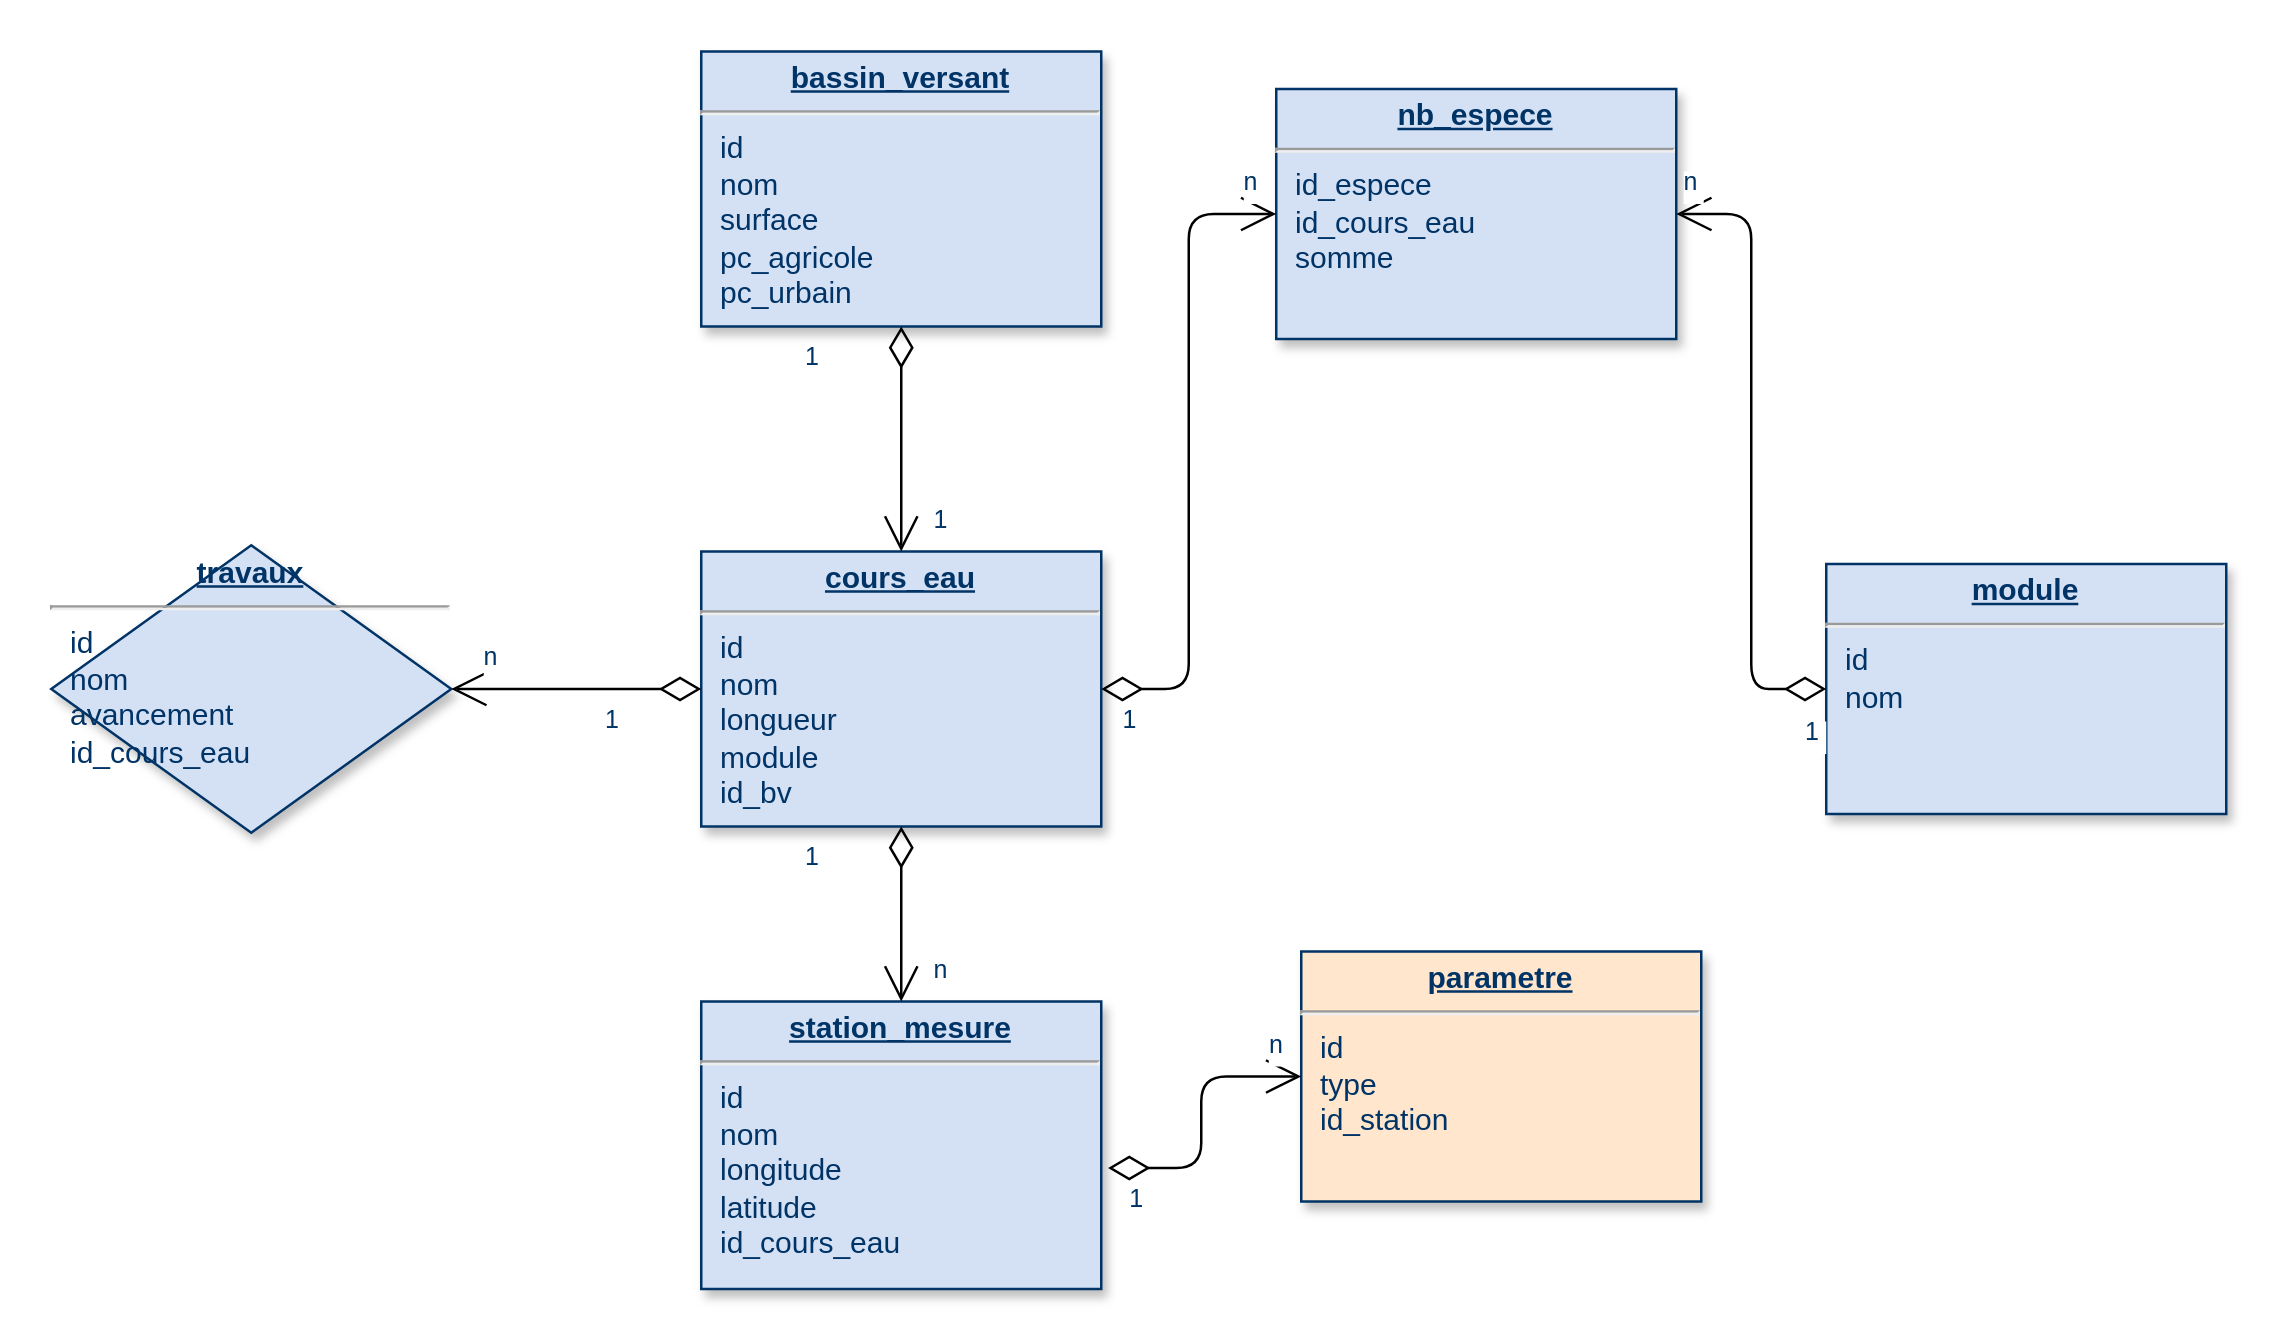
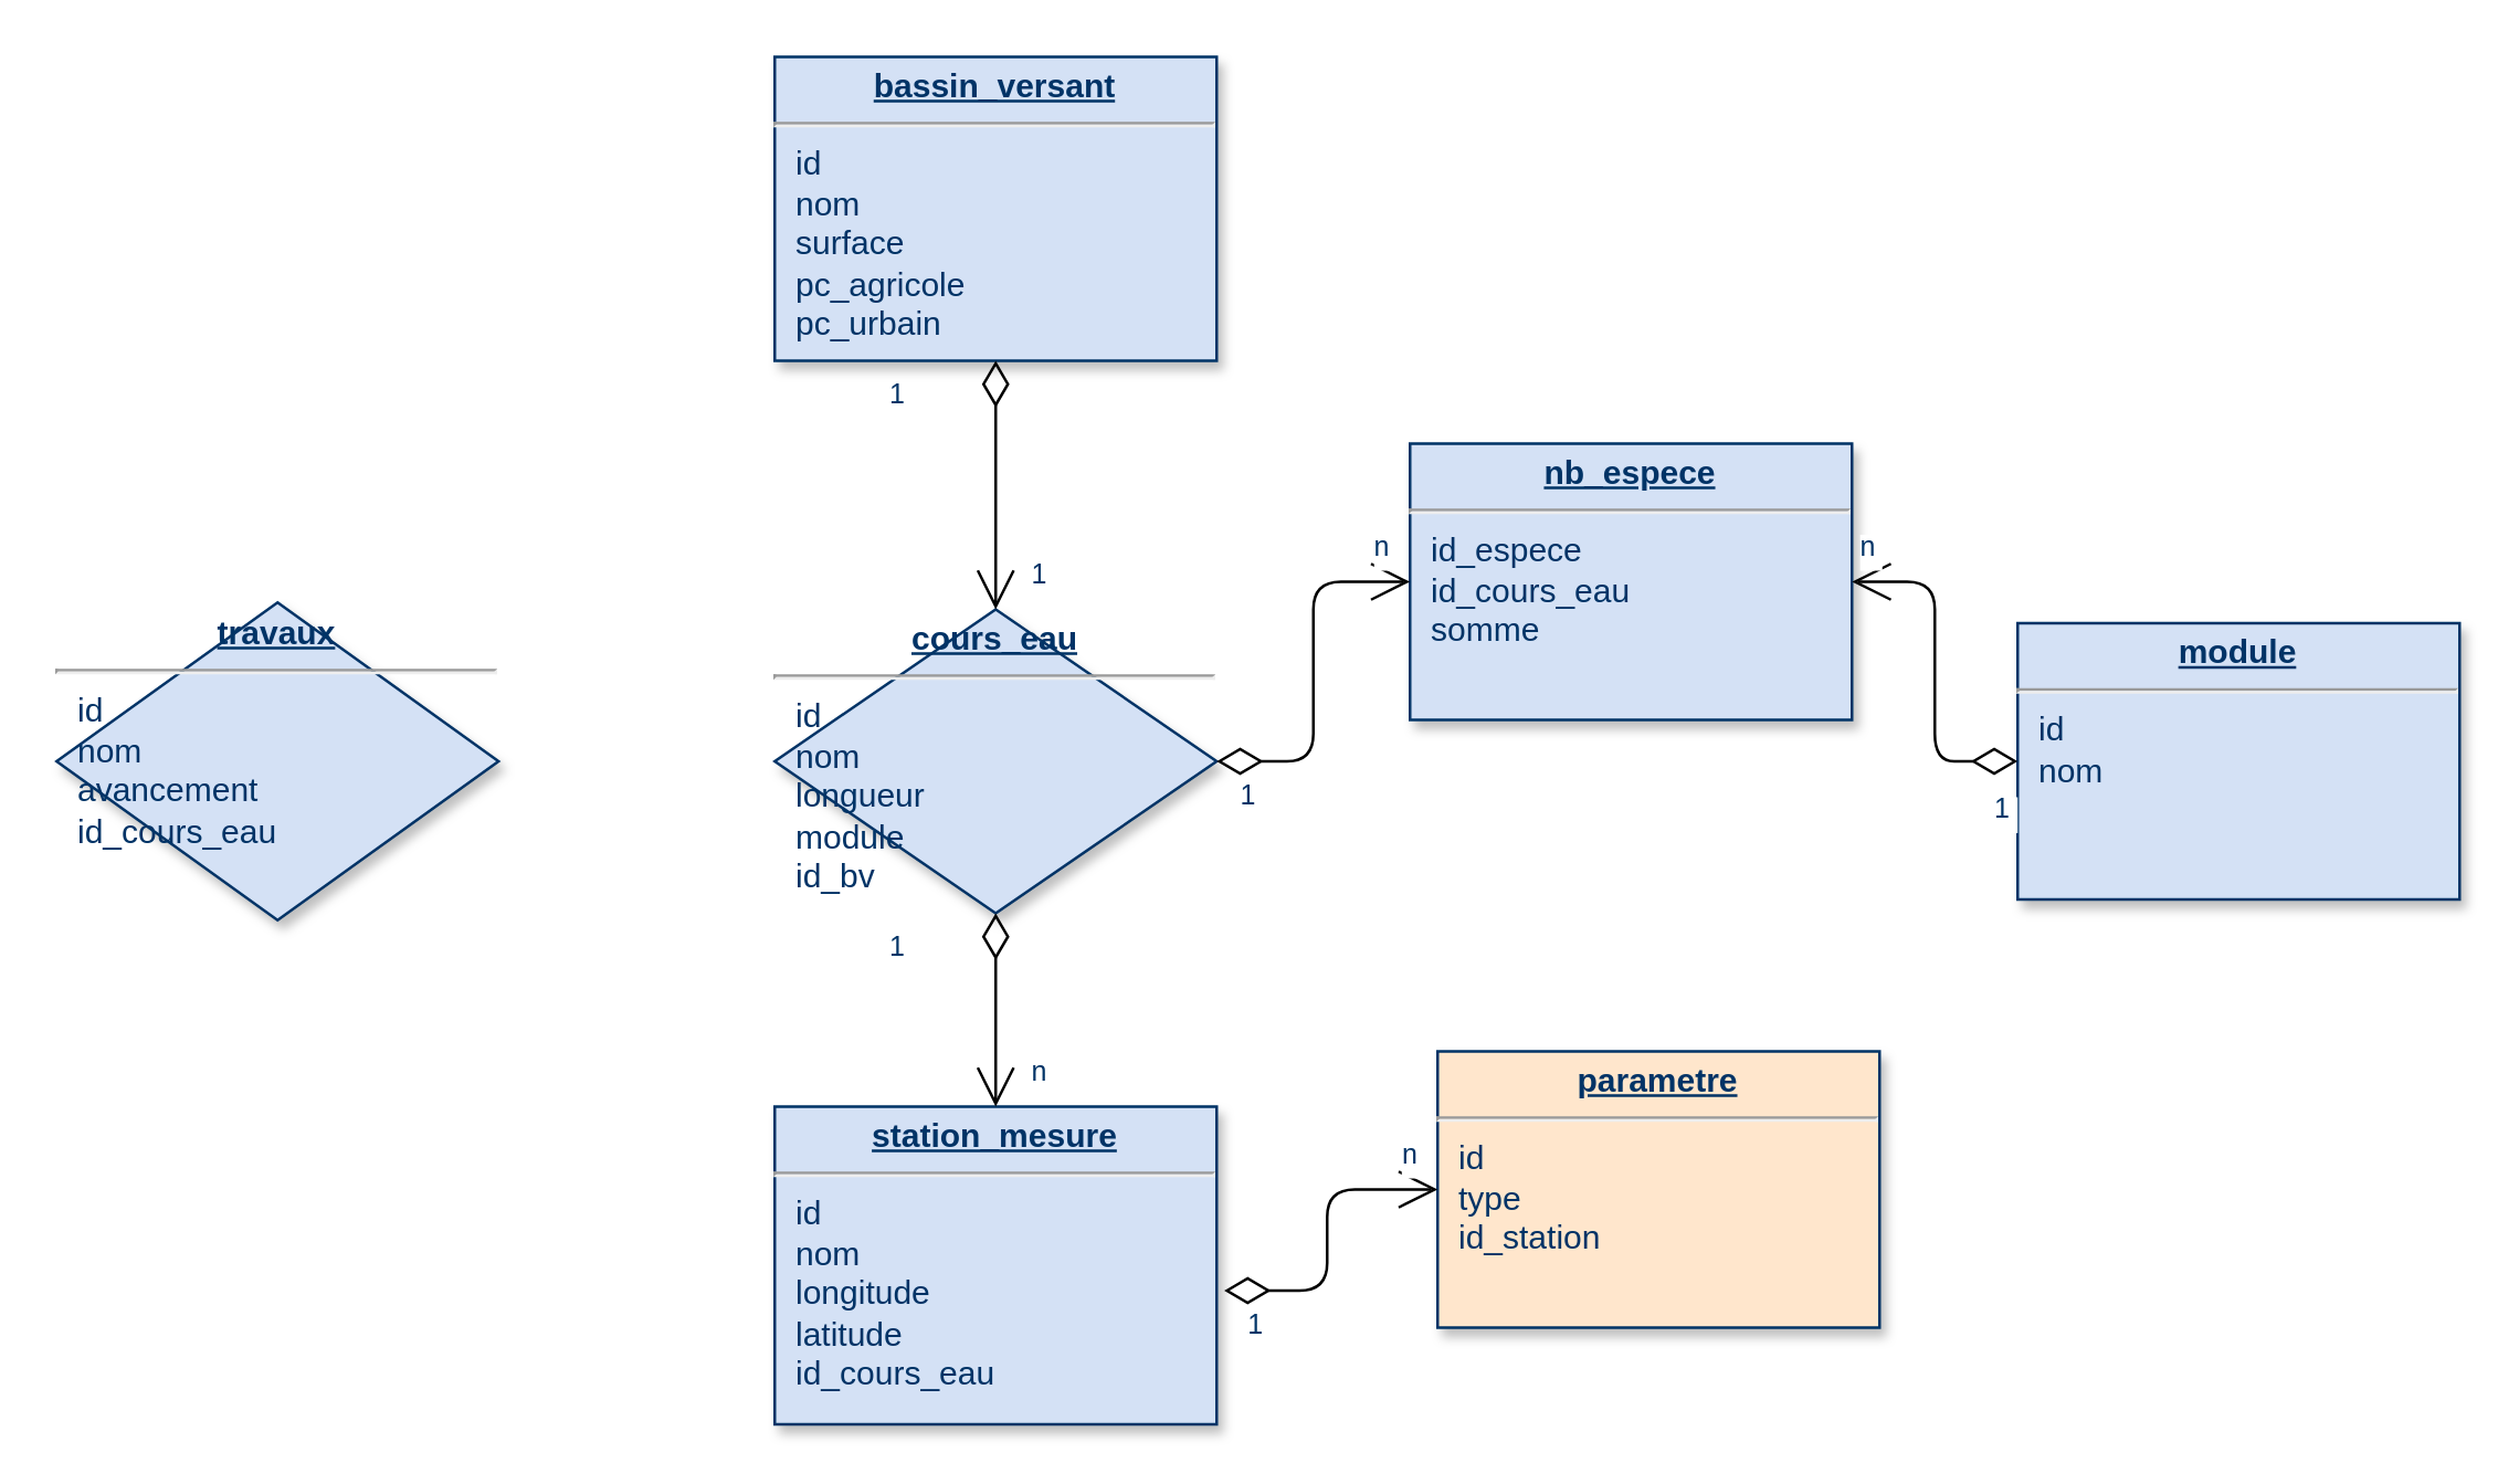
- <mxCell id="20" value="&lt;p style=&quot;margin: 0px; margin-top: 4px; text-align: center; text-decoration: underline;&quot;&gt;&lt;b&gt;nb_espece&lt;/b&gt;&lt;/p&gt;&lt;hr&gt;&lt;p style=&quot;margin: 0px; margin-left: 8px;&quot;&gt;&lt;span style=&quot;background-color: initial;&quot;&gt;id_espece&lt;/span&gt;&lt;br&gt;&lt;/p&gt;&lt;p style=&quot;margin: 0px; margin-left: 8px;&quot;&gt;id_cours_eau&lt;/p&gt;&lt;p style=&quot;margin: 0px; margin-left: 8px;&quot;&gt;somme&lt;/p&gt;" style="verticalAlign=top;align=left;overflow=fill;fontSize=12;fontFamily=Helvetica;html=1;strokeColor=#003366;shadow=1;fillColor=#D4E1F5;fontColor=#003366" vertex="1" parent="1"><mxGeometry x="510" y="35" width="160" height="100" as="geometry" /></mxCell>
+ <mxCell id="20" value="&lt;p style=&quot;margin: 0px; margin-top: 4px; text-align: center; text-decoration: underline;&quot;&gt;&lt;b&gt;nb_espece&lt;/b&gt;&lt;/p&gt;&lt;hr&gt;&lt;p style=&quot;margin: 0px; margin-left: 8px;&quot;&gt;&lt;span style=&quot;background-color: initial;&quot;&gt;id_espece&lt;/span&gt;&lt;br&gt;&lt;/p&gt;&lt;p style=&quot;margin: 0px; margin-left: 8px;&quot;&gt;id_cours_eau&lt;/p&gt;&lt;p style=&quot;margin: 0px; margin-left: 8px;&quot;&gt;somme&lt;/p&gt;" style="verticalAlign=top;align=left;overflow=fill;fontSize=12;fontFamily=Helvetica;html=1;strokeColor=#003366;shadow=1;fillColor=#D4E1F5;fontColor=#003366" vertex="1" parent="1"><mxGeometry x="510" y="160" width="160" height="100" as="geometry" /></mxCell>
- <mxCell id="17" value="" style="endArrow=open;endSize=12;startArrow=diamondThin;startSize=14;startFill=0;edgeStyle=orthogonalEdgeStyle;exitX=0;exitY=0.5;exitDx=0;exitDy=0;entryX=1;entryY=0.5;entryDx=0;entryDy=0;" edge="1" parent="1" source="2" target="12"><mxGeometry x="519.36" y="200" as="geometry"><mxPoint x="313" y="70" as="sourcePoint" /><mxPoint x="163" y="160" as="targetPoint" /></mxGeometry></mxCell>
- <mxCell id="18" value="1" style="resizable=0;align=left;verticalAlign=top;labelBackgroundColor=#ffffff;fontSize=10;strokeColor=#003366;shadow=1;fillColor=#D4E1F5;fontColor=#003366" connectable="0" vertex="1" parent="17"><mxGeometry x="-1" relative="1" as="geometry"><mxPoint x="-40" as="offset" /></mxGeometry></mxCell>
- <mxCell id="19" value="n" style="resizable=0;align=right;verticalAlign=top;labelBackgroundColor=#ffffff;fontSize=10;strokeColor=#003366;shadow=1;fillColor=#D4E1F5;fontColor=#003366" connectable="0" vertex="1" parent="17"><mxGeometry x="1" relative="1" as="geometry"><mxPoint x="20.0" y="-25.0" as="offset" /></mxGeometry></mxCell>
- <mxCell id="2" value="&lt;p style=&quot;margin: 0px; margin-top: 4px; text-align: center; text-decoration: underline;&quot;&gt;&lt;b&gt;cours_eau&lt;/b&gt;&lt;/p&gt;&lt;hr&gt;&lt;p style=&quot;margin: 0px 0px 0px 8px;&quot;&gt;id&lt;/p&gt;&lt;p style=&quot;margin: 0px 0px 0px 8px;&quot;&gt;nom&lt;/p&gt;&lt;p style=&quot;margin: 0px 0px 0px 8px;&quot;&gt;longueur&lt;/p&gt;&lt;p style=&quot;margin: 0px 0px 0px 8px;&quot;&gt;module&lt;/p&gt;&lt;p style=&quot;margin: 0px 0px 0px 8px;&quot;&gt;id_bv&lt;/p&gt;" style="verticalAlign=top;align=left;overflow=fill;fontSize=12;fontFamily=Helvetica;html=1;strokeColor=#003366;shadow=1;fillColor=#D4E1F5;fontColor=#003366" vertex="1" parent="1"><mxGeometry x="280" y="220" width="160" height="110" as="geometry" /></mxCell>
+ <mxCell id="2" value="&lt;p style=&quot;margin: 0px; margin-top: 4px; text-align: center; text-decoration: underline;&quot;&gt;&lt;b&gt;cours_eau&lt;/b&gt;&lt;/p&gt;&lt;hr&gt;&lt;p style=&quot;margin: 0px 0px 0px 8px;&quot;&gt;id&lt;/p&gt;&lt;p style=&quot;margin: 0px 0px 0px 8px;&quot;&gt;nom&lt;/p&gt;&lt;p style=&quot;margin: 0px 0px 0px 8px;&quot;&gt;longueur&lt;/p&gt;&lt;p style=&quot;margin: 0px 0px 0px 8px;&quot;&gt;module&lt;/p&gt;&lt;p style=&quot;margin: 0px 0px 0px 8px;&quot;&gt;id_bv&lt;/p&gt;" style="rhombus;verticalAlign=top;align=left;overflow=fill;fontSize=12;fontFamily=Helvetica;html=1;strokeColor=#003366;shadow=1;fillColor=#D4E1F5;fontColor=#003366;" vertex="1" parent="1"><mxGeometry x="280" y="220" width="160" height="110" as="geometry" /></mxCell>
